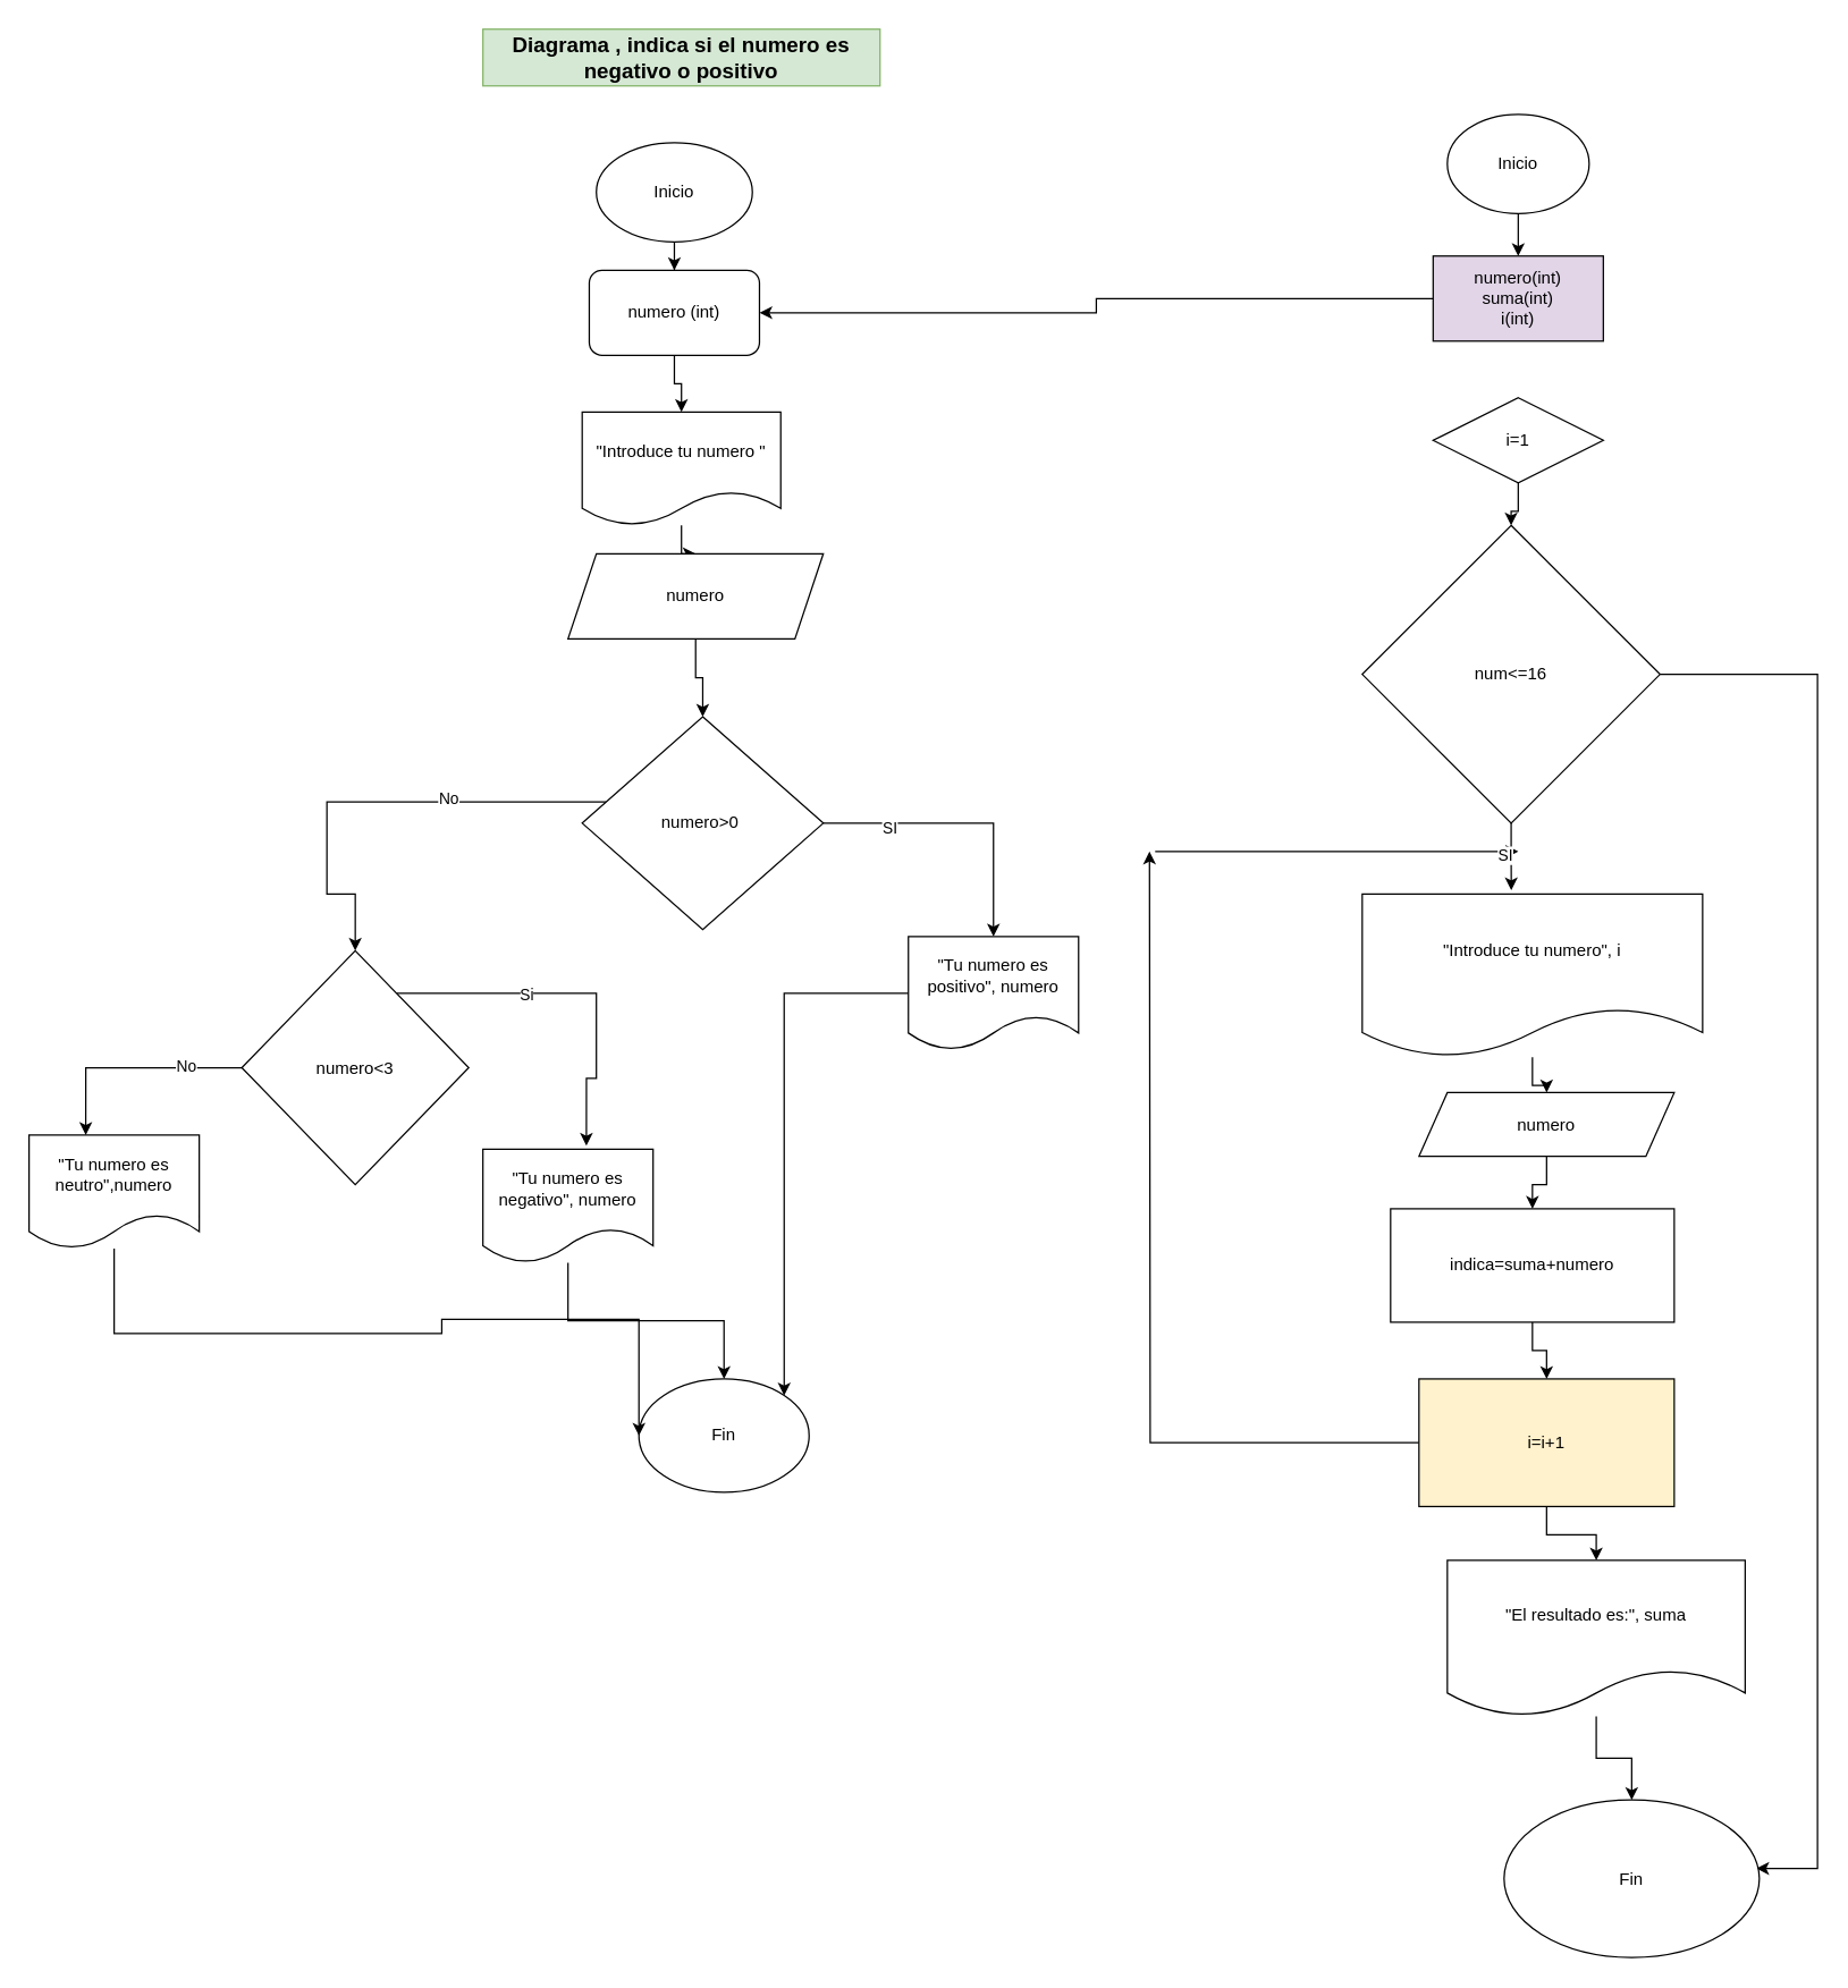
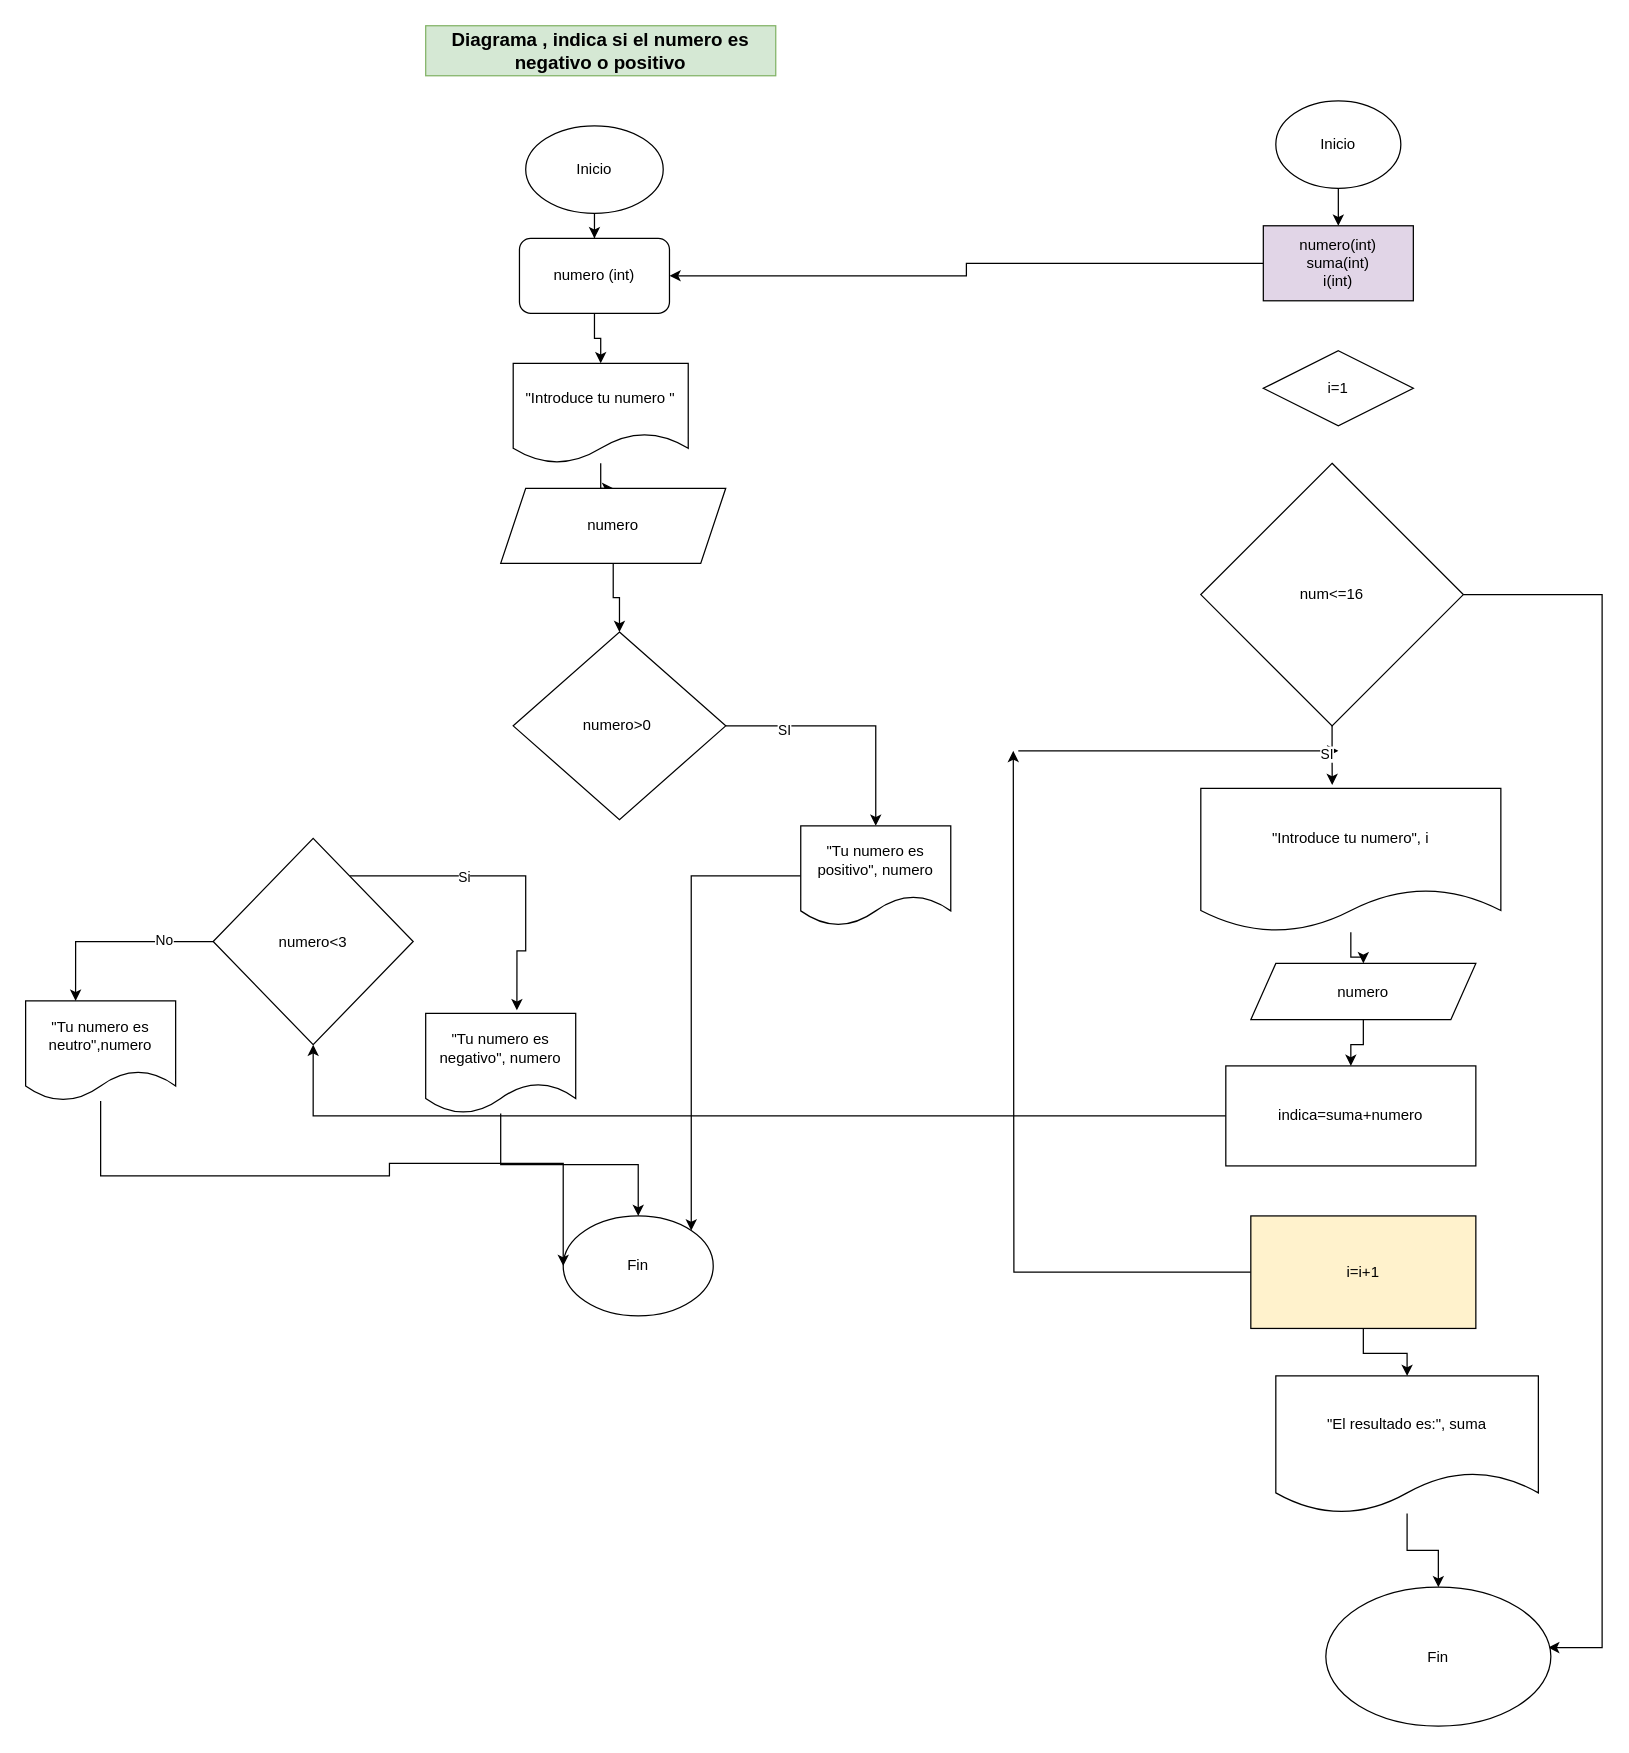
- <mxCell id="31" value="" style="edgeStyle=orthogonalEdgeStyle;rounded=0;orthogonalLoop=1;jettySize=auto;html=1;" edge="1" parent="1" source="32" target="35"><mxGeometry relative="1" as="geometry" /></mxCell>
- <mxCell id="12" style="edgeStyle=orthogonalEdgeStyle;rounded=0;orthogonalLoop=1;jettySize=auto;html=1;entryX=0.5;entryY=0;entryDx=0;entryDy=0;" edge="1" parent="1" source="14" target="21"><mxGeometry relative="1" as="geometry"><Array as="points"><mxPoint x="230" y="565" /><mxPoint x="230" y="630" /></Array></mxGeometry></mxCell>
- <mxCell id="13" value="No" style="edgeLabel;html=1;align=center;verticalAlign=middle;resizable=0;points=[];" vertex="1" connectable="0" parent="12"><mxGeometry x="-0.307" y="-3" relative="1" as="geometry"><mxPoint as="offset" /></mxGeometry></mxCell>
- <mxCell id="38" value="" style="edgeStyle=orthogonalEdgeStyle;rounded=0;orthogonalLoop=1;jettySize=auto;html=1;" edge="1" parent="1" source="39" target="42"><mxGeometry relative="1" as="geometry" /></mxCell>
+ <mxCell id="38" value="" style="edgeStyle=orthogonalEdgeStyle;rounded=0;orthogonalLoop=1;jettySize=auto;html=1;" edge="1" parent="1" source="39" target="21"><mxGeometry relative="1" as="geometry" /></mxCell>
